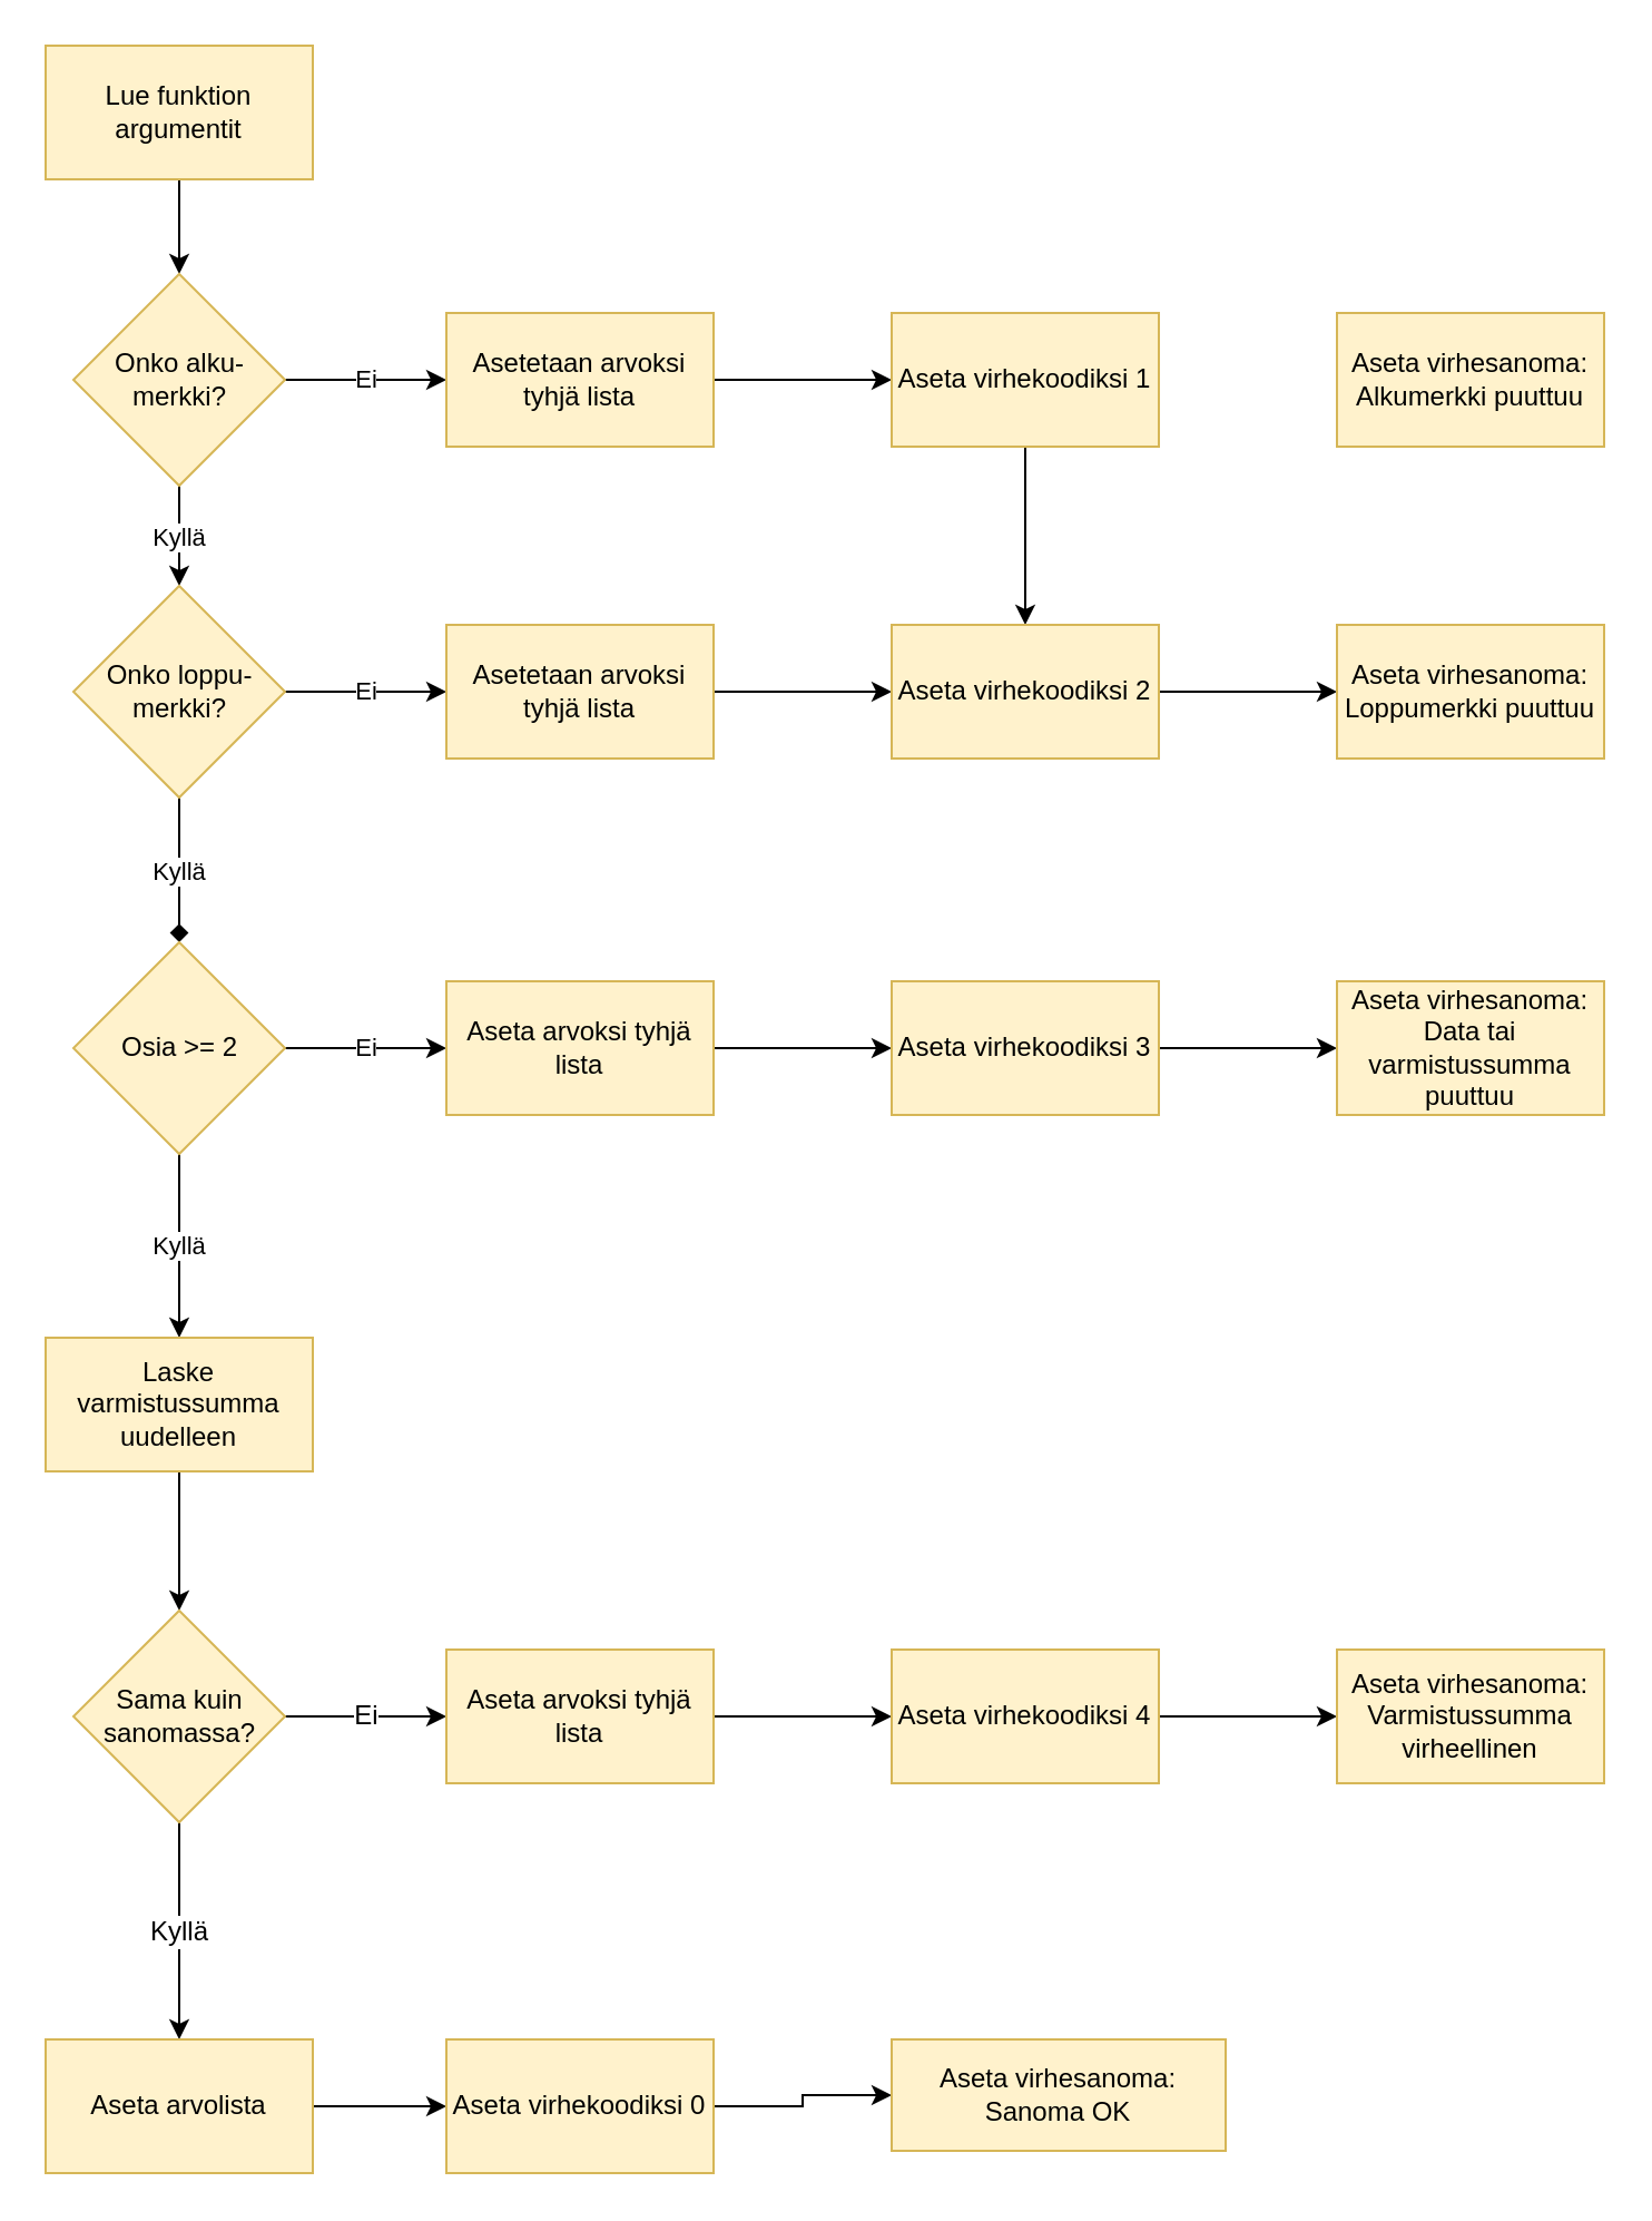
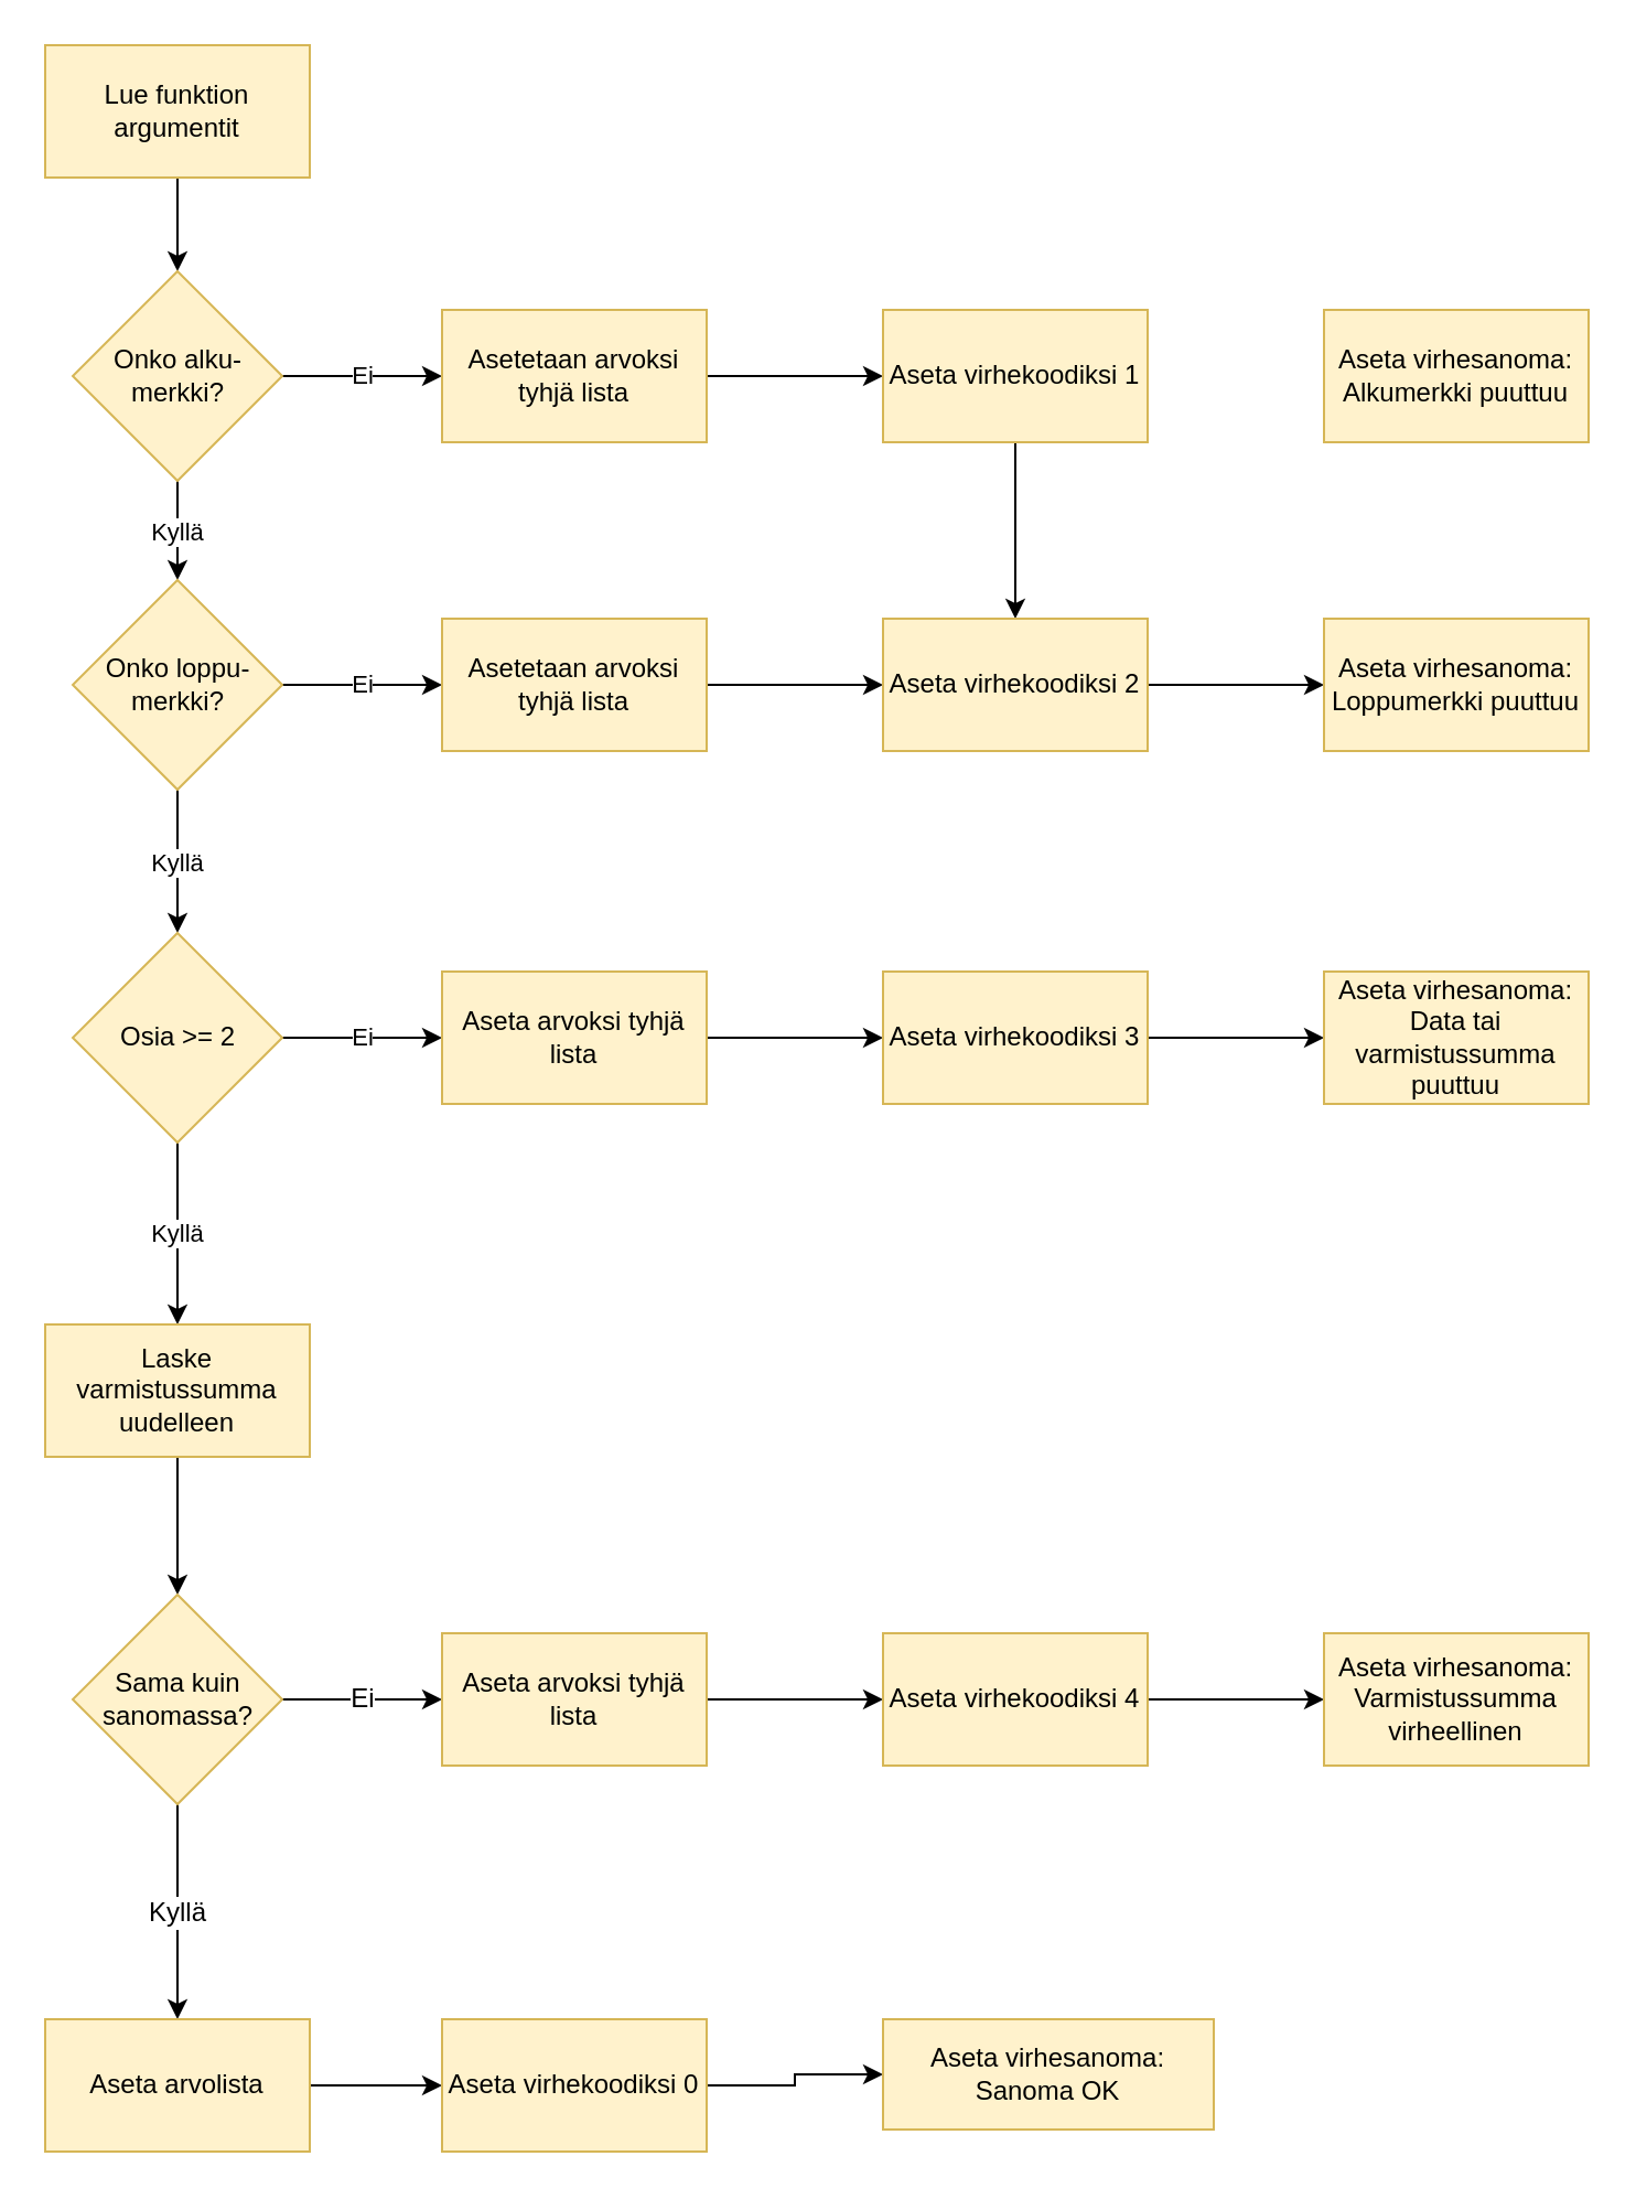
- <mxCell id="13" value="Kyllä" style="edgeStyle=orthogonalEdgeStyle;rounded=0;orthogonalLoop=1;jettySize=auto;html=1;endArrow=diamond;" edge="1" parent="1" source="14" target="22"><mxGeometry relative="1" as="geometry" /></mxCell>
+ <mxCell id="13" value="Kyllä" style="edgeStyle=orthogonalEdgeStyle;rounded=0;orthogonalLoop=1;jettySize=auto;html=1;" edge="1" parent="1" source="14" target="22"><mxGeometry relative="1" as="geometry" /></mxCell>
